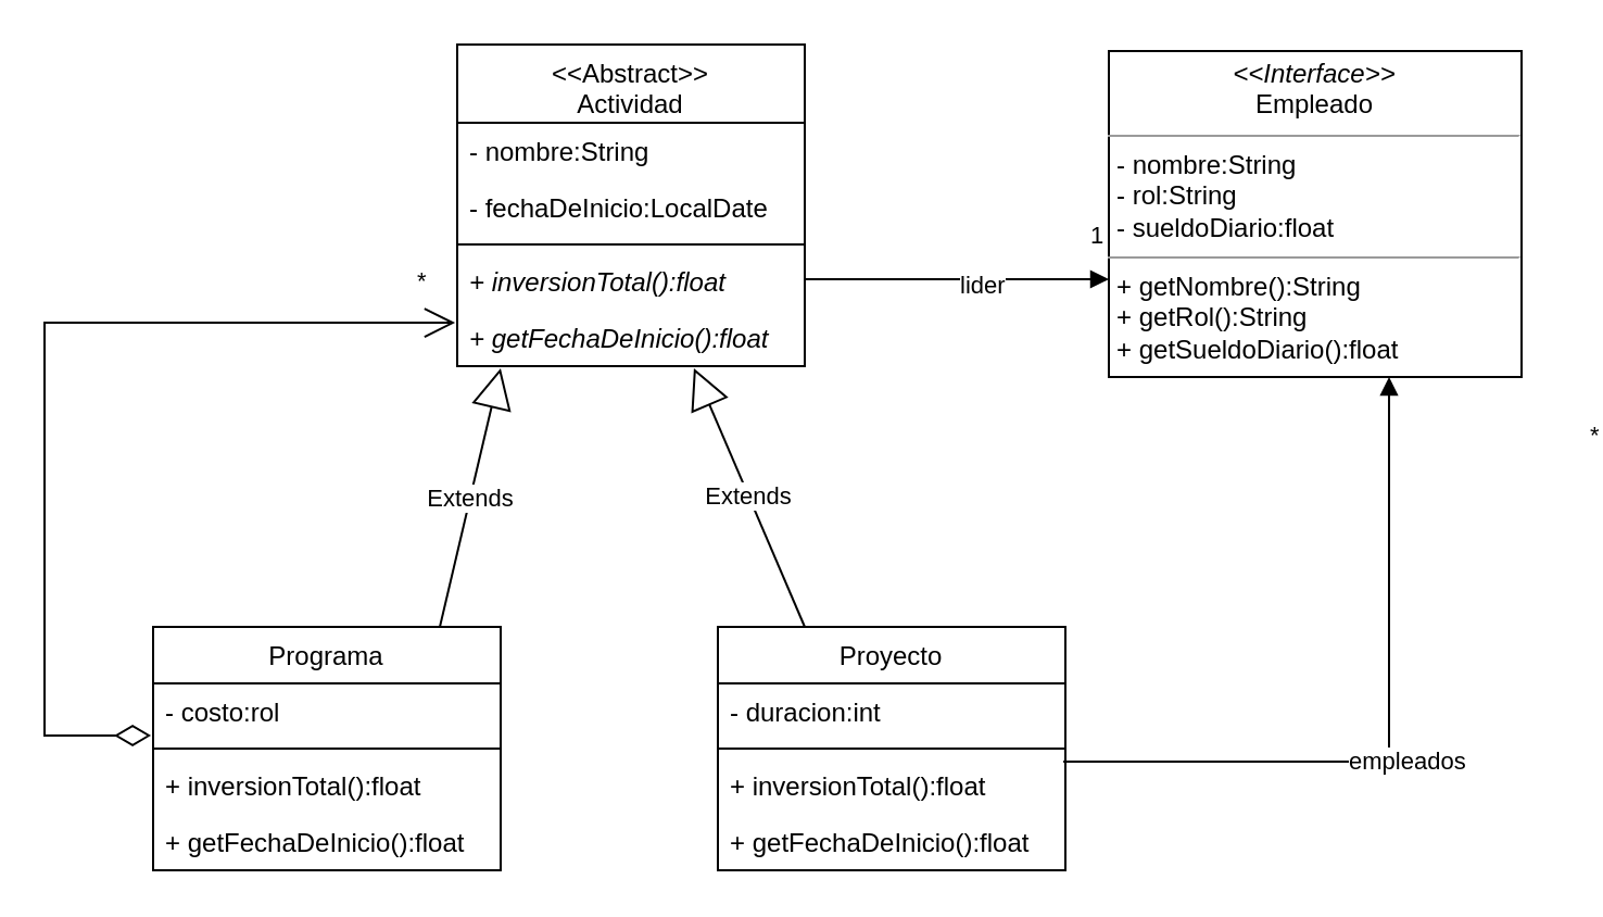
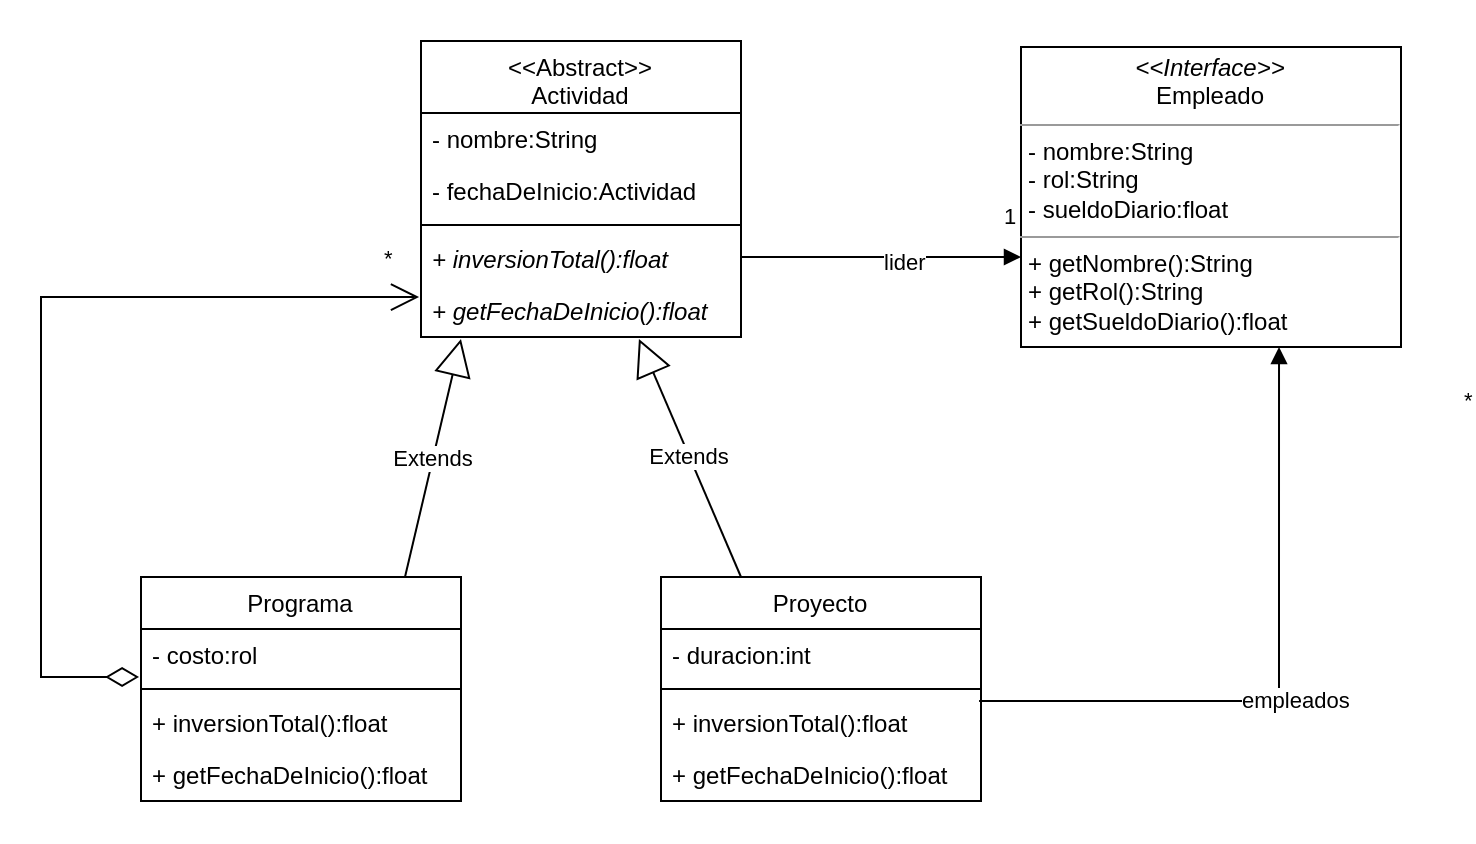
- <mxCell id="17" value="- fechaDeInicio:LocalDate" style="text;strokeColor=none;fillColor=none;align=left;verticalAlign=top;spacingLeft=4;spacingRight=4;overflow=hidden;rotatable=0;points=[[0,0.5],[1,0.5]];portConstraint=eastwest;" vertex="1" parent="15"><mxGeometry y="62" width="160" height="26" as="geometry" /></mxCell>
+ <mxCell id="17" value="- fechaDeInicio:Actividad" style="text;strokeColor=none;fillColor=none;align=left;verticalAlign=top;spacingLeft=4;spacingRight=4;overflow=hidden;rotatable=0;points=[[0,0.5],[1,0.5]];portConstraint=eastwest;" vertex="1" parent="15"><mxGeometry y="62" width="160" height="26" as="geometry" /></mxCell>
